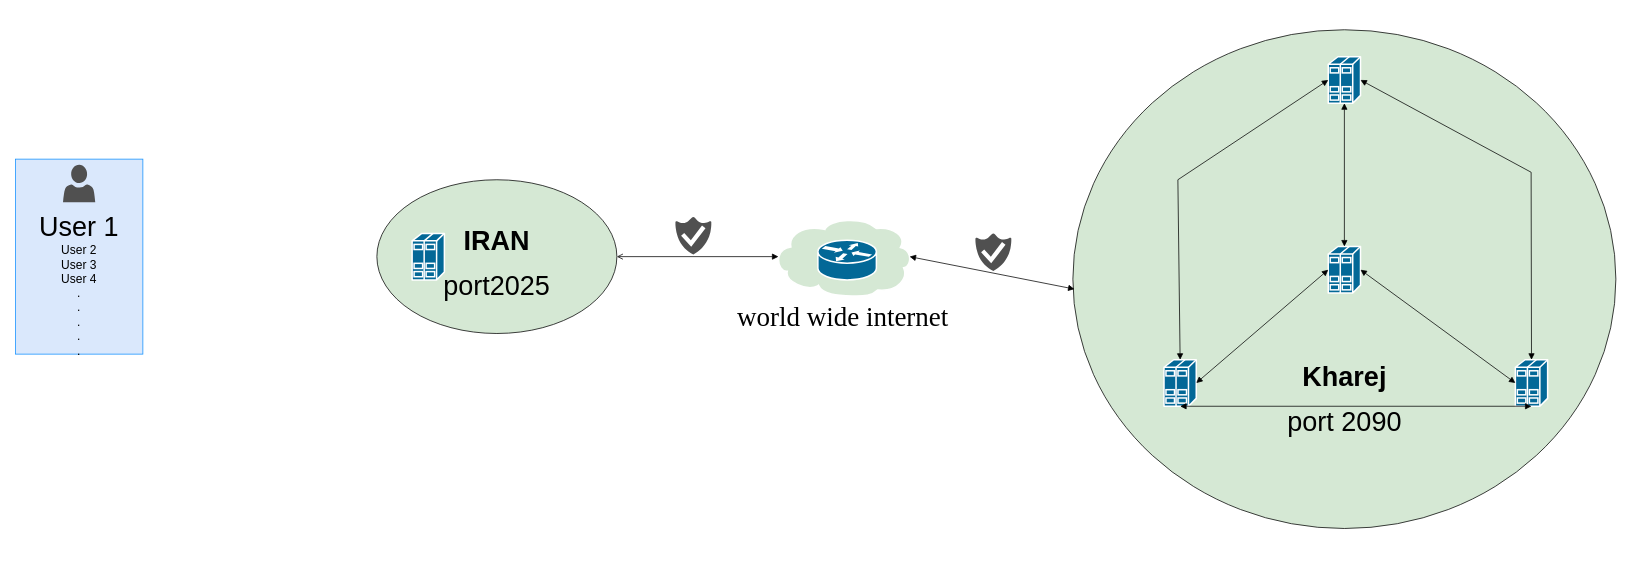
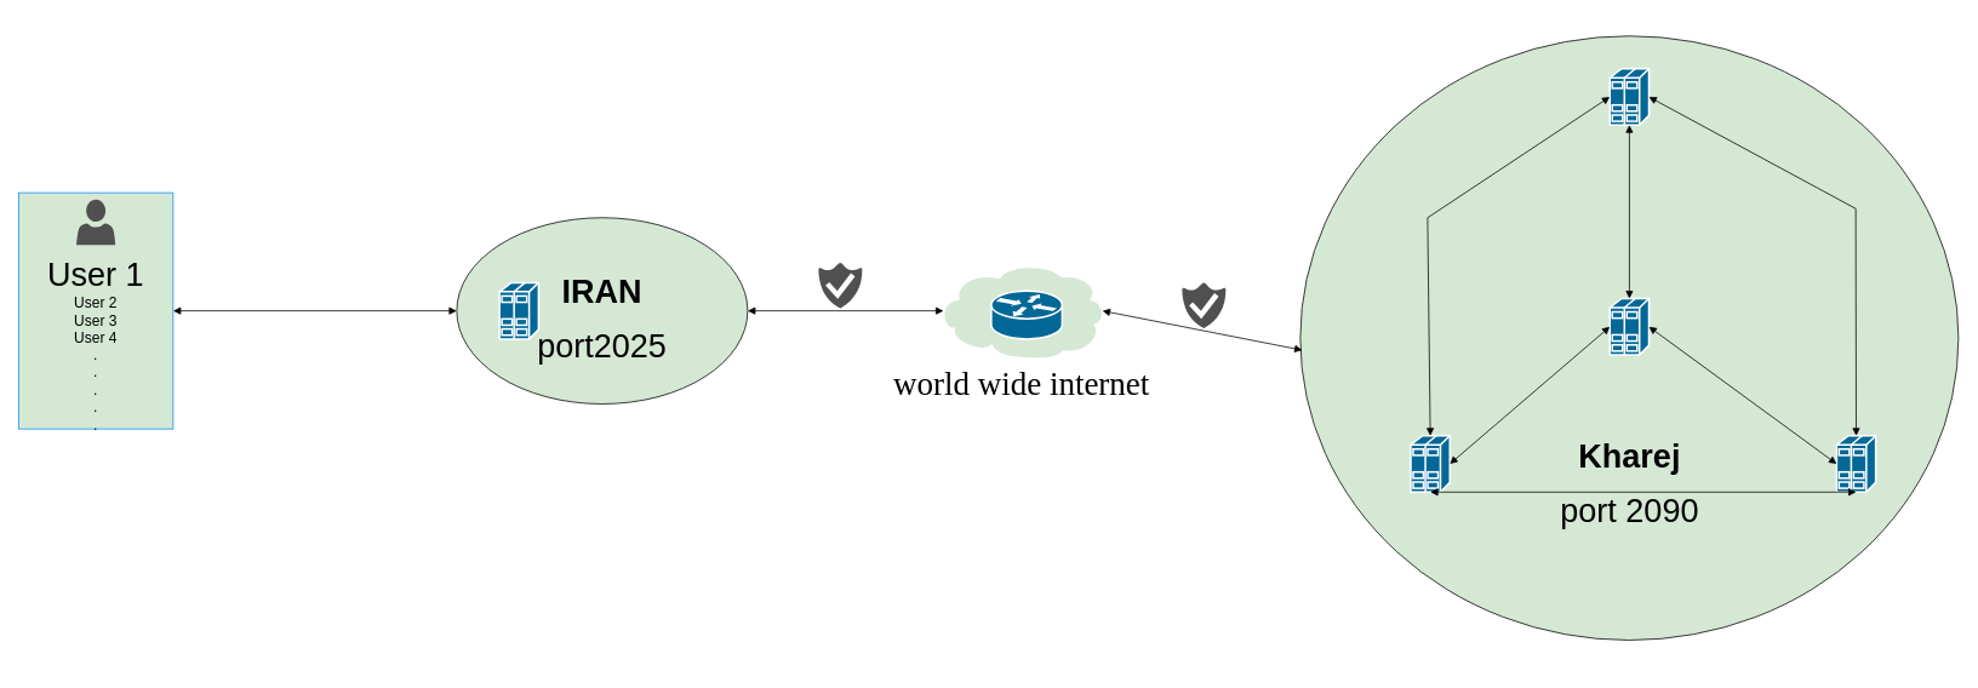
- <mxCell id="15" value="&lt;div&gt;&lt;font style=&quot;font-size: 36px;&quot;&gt;&lt;br&gt;&lt;/font&gt;&lt;/div&gt;&lt;font style=&quot;font-size: 36px;&quot;&gt;&lt;div&gt;&lt;font style=&quot;font-size: 36px;&quot;&gt;&lt;br&gt;&lt;/font&gt;&lt;/div&gt;User 1&lt;/font&gt;&lt;div&gt;&lt;font size=&quot;3&quot;&gt;User 2&lt;/font&gt;&lt;/div&gt;&lt;div&gt;&lt;font size=&quot;3&quot;&gt;User 3&lt;/font&gt;&lt;/div&gt;&lt;div&gt;&lt;font size=&quot;3&quot;&gt;User 4&lt;/font&gt;&lt;/div&gt;&lt;div&gt;&lt;font size=&quot;3&quot;&gt;.&lt;/font&gt;&lt;/div&gt;&lt;div&gt;&lt;font size=&quot;3&quot;&gt;.&lt;/font&gt;&lt;/div&gt;&lt;div&gt;&lt;font size=&quot;3&quot;&gt;.&lt;/font&gt;&lt;/div&gt;&lt;div&gt;&lt;font size=&quot;3&quot;&gt;.&lt;/font&gt;&lt;/div&gt;&lt;div&gt;&lt;font size=&quot;3&quot;&gt;.&lt;/font&gt;&lt;/div&gt;&lt;div&gt;&lt;br&gt;&lt;/div&gt;" style="rounded=0;whiteSpace=wrap;html=1;strokeColor=#0F8FFF;fillColor=#dae8fc;" vertex="1" parent="1"><mxGeometry y="211.5" width="170" height="260" as="geometry" x="20" /></mxCell>
+ <mxCell id="15" value="&lt;div&gt;&lt;font style=&quot;font-size: 36px;&quot;&gt;&lt;br&gt;&lt;/font&gt;&lt;/div&gt;&lt;font style=&quot;font-size: 36px;&quot;&gt;&lt;div&gt;&lt;font style=&quot;font-size: 36px;&quot;&gt;&lt;br&gt;&lt;/font&gt;&lt;/div&gt;User 1&lt;/font&gt;&lt;div&gt;&lt;font size=&quot;3&quot;&gt;User 2&lt;/font&gt;&lt;/div&gt;&lt;div&gt;&lt;font size=&quot;3&quot;&gt;User 3&lt;/font&gt;&lt;/div&gt;&lt;div&gt;&lt;font size=&quot;3&quot;&gt;User 4&lt;/font&gt;&lt;/div&gt;&lt;div&gt;&lt;font size=&quot;3&quot;&gt;.&lt;/font&gt;&lt;/div&gt;&lt;div&gt;&lt;font size=&quot;3&quot;&gt;.&lt;/font&gt;&lt;/div&gt;&lt;div&gt;&lt;font size=&quot;3&quot;&gt;.&lt;/font&gt;&lt;/div&gt;&lt;div&gt;&lt;font size=&quot;3&quot;&gt;.&lt;/font&gt;&lt;/div&gt;&lt;div&gt;&lt;font size=&quot;3&quot;&gt;.&lt;/font&gt;&lt;/div&gt;&lt;div&gt;&lt;br&gt;&lt;/div&gt;" style="rounded=0;whiteSpace=wrap;html=1;strokeColor=#0F8FFF;fillColor=#D5E8D4;" vertex="1" parent="1"><mxGeometry y="211.5" width="170" height="260" as="geometry" x="20" /></mxCell>
+ <mxCell id="35" value="" style="endArrow=block;startArrow=block;endFill=1;startFill=1;html=1;rounded=0;exitX=0;exitY=0.5;exitDx=0;exitDy=0;entryX=1;entryY=0.5;entryDx=0;entryDy=0;" edge="1" parent="1" source="16" target="15"><mxGeometry width="160" relative="1" as="geometry"><mxPoint x="310" y="363.5" as="sourcePoint" /><mxPoint x="292" y="585.5" as="targetPoint" /></mxGeometry></mxCell>
- <mxCell id="34" value="" style="endArrow=open;startArrow=block;endFill=1;startFill=1;html=1;rounded=0;exitX=0.04;exitY=0.5;exitDx=0;exitDy=0;exitPerimeter=0;entryX=1;entryY=0.5;entryDx=0;entryDy=0;" edge="1" parent="1" source="17" target="16"><mxGeometry width="160" relative="1" as="geometry"><mxPoint x="1016" y="372.5" as="sourcePoint" /><mxPoint x="840" y="523.5" as="targetPoint" /><Array as="points" /></mxGeometry></mxCell>
+ <mxCell id="34" value="" style="endArrow=block;startArrow=block;endFill=1;startFill=1;html=1;rounded=0;exitX=0.04;exitY=0.5;exitDx=0;exitDy=0;exitPerimeter=0;entryX=1;entryY=0.5;entryDx=0;entryDy=0;" edge="1" parent="1" source="17" target="16"><mxGeometry width="160" relative="1" as="geometry"><mxPoint x="1016" y="372.5" as="sourcePoint" /><mxPoint x="840" y="523.5" as="targetPoint" /><Array as="points" /></mxGeometry></mxCell>
